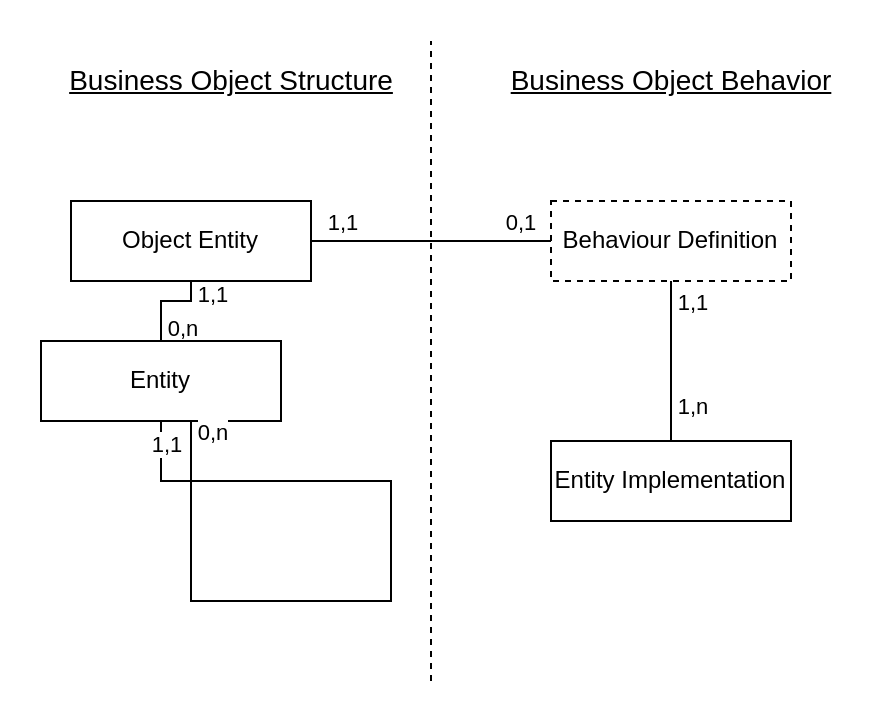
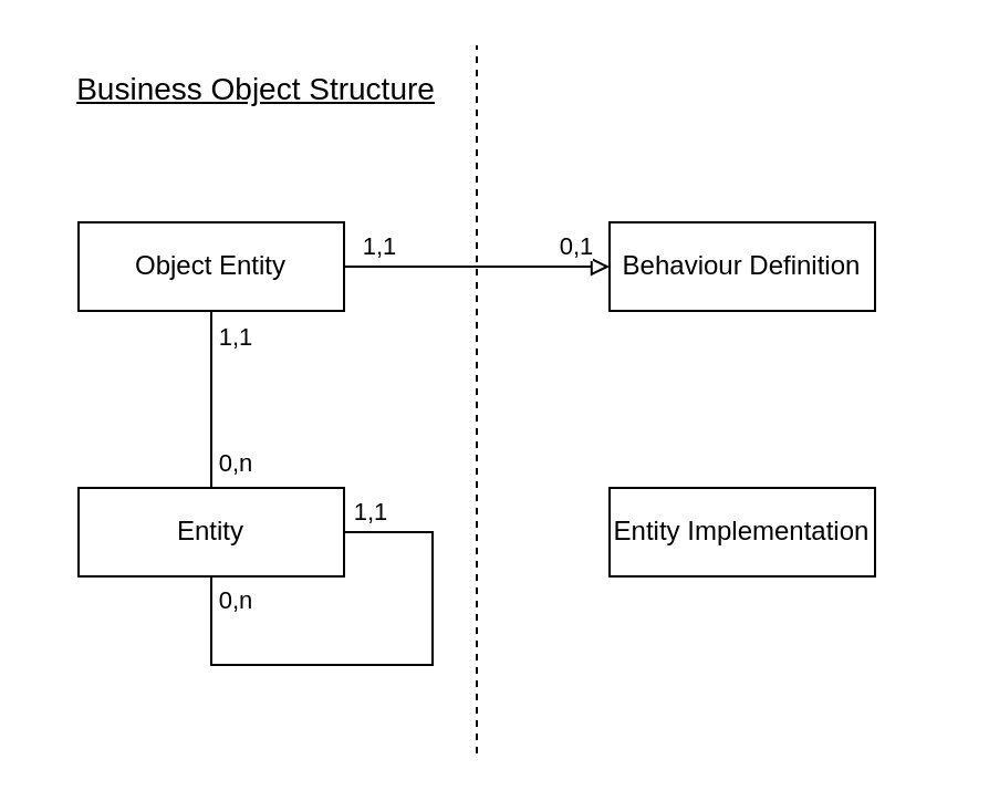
- <mxCell id="20" value="&lt;font style=&quot;font-size: 14px;&quot;&gt;&lt;u&gt;Business Object Behavior&lt;/u&gt;&lt;/font&gt;" style="text;html=1;align=center;verticalAlign=middle;resizable=0;points=[];autosize=1;strokeColor=none;fillColor=none;" vertex="1" parent="1"><mxGeometry x="245" y="25" width="180" height="30" as="geometry" /></mxCell>
- <mxCell id="2" style="edgeStyle=orthogonalEdgeStyle;rounded=0;orthogonalLoop=1;jettySize=auto;html=1;exitX=1;exitY=0.5;exitDx=0;exitDy=0;entryX=0;entryY=0.5;entryDx=0;entryDy=0;endArrow=none;endFill=0;" edge="1" parent="1" source="5" target="16"><mxGeometry relative="1" as="geometry" /></mxCell>
+ <mxCell id="2" style="edgeStyle=orthogonalEdgeStyle;rounded=0;orthogonalLoop=1;jettySize=auto;html=1;exitX=1;exitY=0.5;exitDx=0;exitDy=0;entryX=0;entryY=0.5;entryDx=0;entryDy=0;endArrow=block;endFill=0;" edge="1" parent="1" source="5" target="16"><mxGeometry relative="1" as="geometry" /></mxCell>
- <mxCell id="16" value="Behaviour Definition" style="whiteSpace=wrap;html=1;align=center;dashed=1;" vertex="1" parent="1"><mxGeometry x="275" y="100" width="120" height="40" as="geometry" /></mxCell>
+ <mxCell id="16" value="Behaviour Definition" style="whiteSpace=wrap;html=1;align=center;" vertex="1" parent="1"><mxGeometry x="275" y="100" width="120" height="40" as="geometry" /></mxCell>
- <mxCell id="13" style="edgeStyle=orthogonalEdgeStyle;rounded=0;orthogonalLoop=1;jettySize=auto;html=1;exitX=0.5;exitY=1;exitDx=0;exitDy=0;entryX=0.5;entryY=0;entryDx=0;entryDy=0;endArrow=none;endFill=0;" edge="1" parent="1" source="16" target="17"><mxGeometry relative="1" as="geometry"><Array as="points"><mxPoint x="335" y="190" /><mxPoint x="335" y="190" /></Array></mxGeometry></mxCell>
- <mxCell id="14" value="1,1" style="edgeLabel;html=1;align=center;verticalAlign=middle;resizable=0;points=[];" vertex="1" connectable="0" parent="13"><mxGeometry x="-0.8" relative="1" as="geometry"><mxPoint x="10" y="2" as="offset" /></mxGeometry></mxCell>
- <mxCell id="15" value="1,n" style="edgeLabel;html=1;align=center;verticalAlign=middle;resizable=0;points=[];" vertex="1" connectable="0" parent="13"><mxGeometry x="0.817" y="-1" relative="1" as="geometry"><mxPoint x="11" y="-11" as="offset" /></mxGeometry></mxCell>
- <mxCell id="9" value="Entity" style="whiteSpace=wrap;html=1;align=center;" parent="1" vertex="1"><mxGeometry x="20" y="170" width="120" height="40" as="geometry" /></mxCell>
+ <mxCell id="9" value="Entity" style="whiteSpace=wrap;html=1;align=center;" parent="1" vertex="1"><mxGeometry x="35" y="220" width="120" height="40" as="geometry" /></mxCell>
